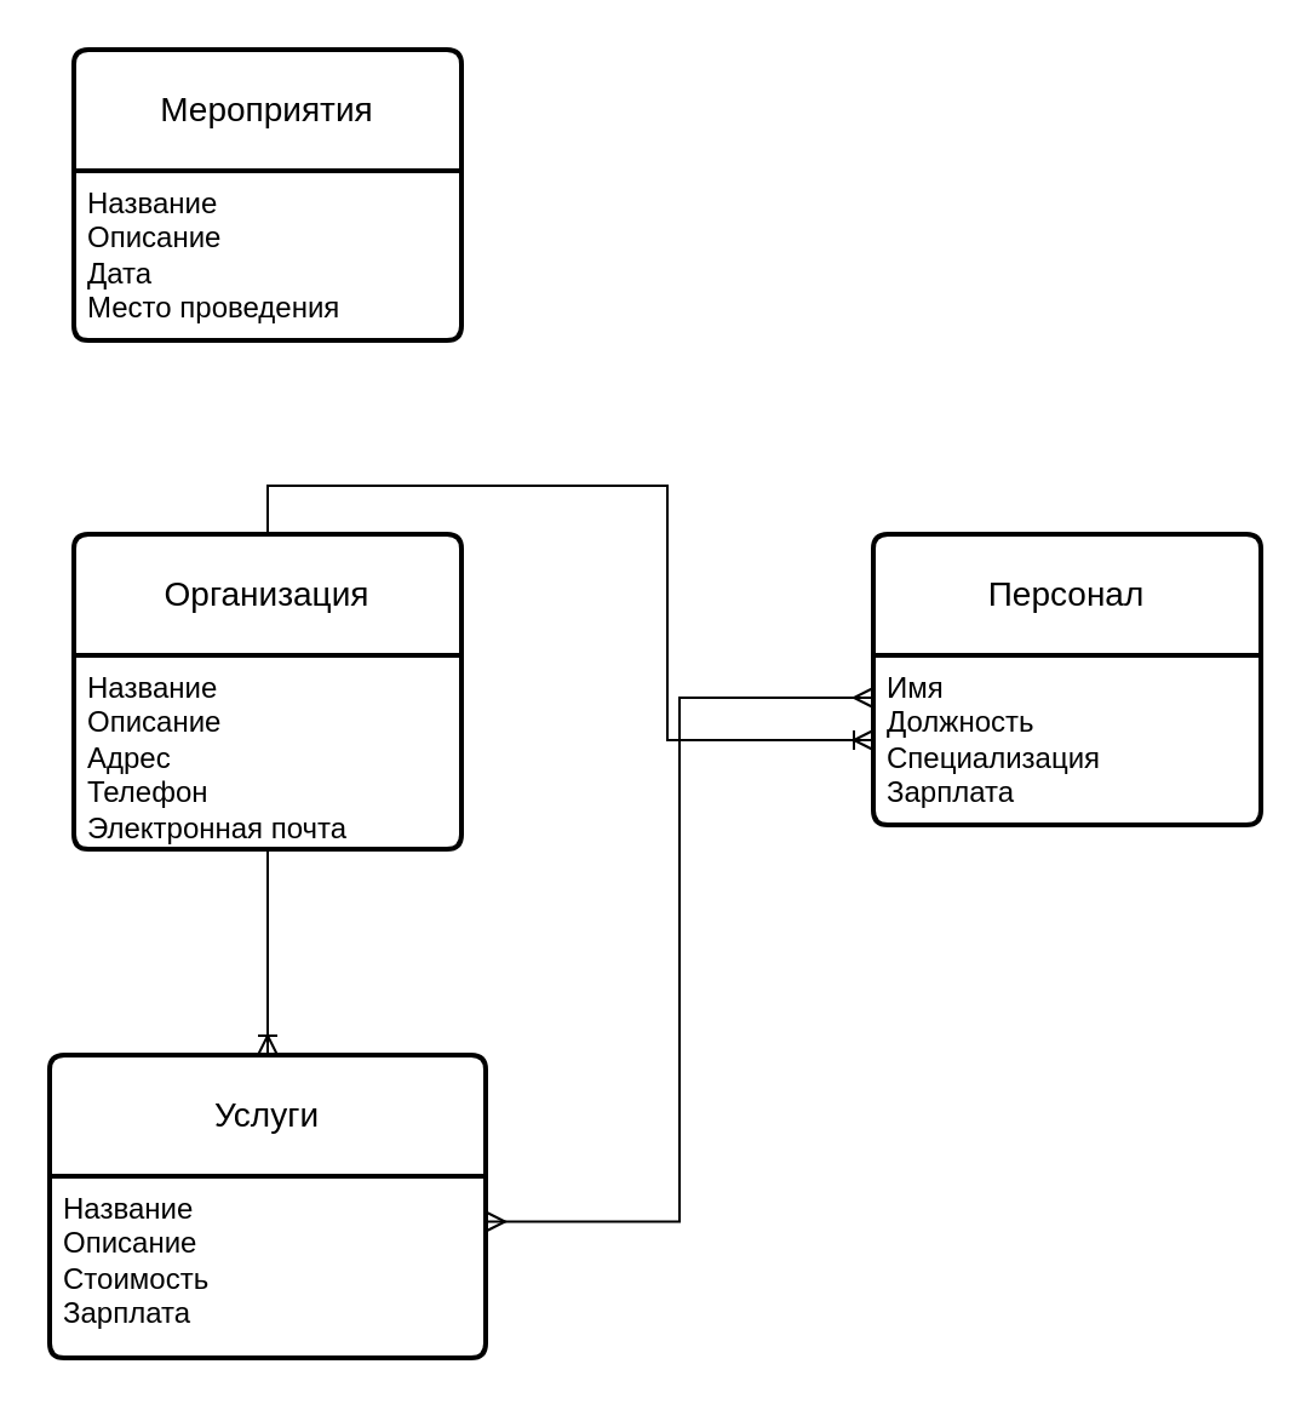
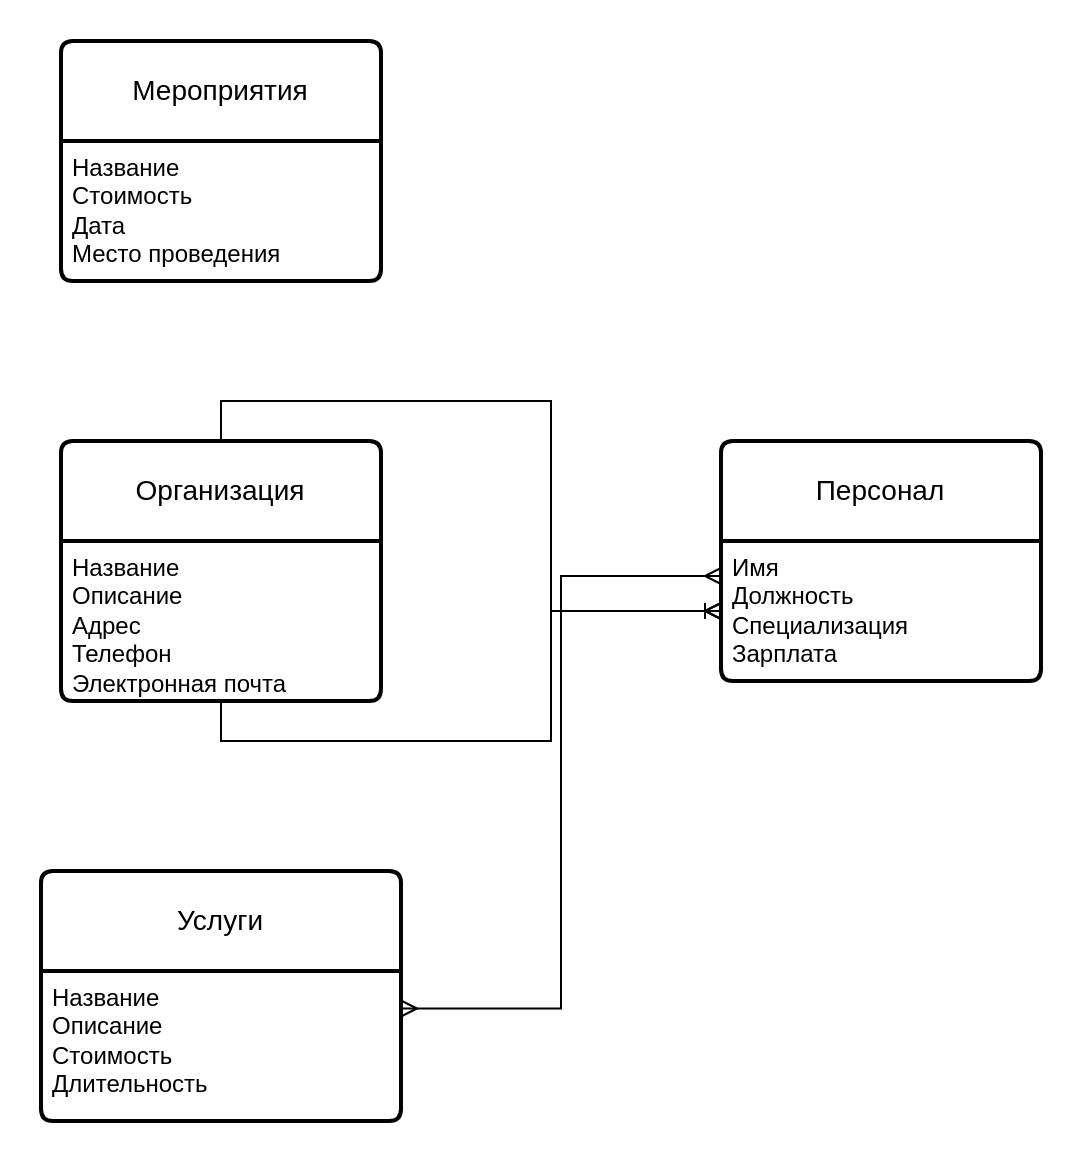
- <mxCell id="10" value="&lt;div&gt;Название&lt;/div&gt;&lt;div&gt;Описание&lt;/div&gt;&lt;div&gt;Дата&lt;/div&gt;&lt;div&gt;Место проведения&lt;/div&gt;&lt;div&gt;&lt;br&gt;&lt;/div&gt;" style="align=left;strokeColor=none;fillColor=none;spacingLeft=4;fontSize=12;verticalAlign=top;resizable=0;rotatable=0;part=1;html=1;" parent="9" vertex="1"><mxGeometry y="50" width="160" height="70" as="geometry" /></mxCell>
+ <mxCell id="10" value="&lt;div&gt;Название&lt;/div&gt;&lt;div&gt;Стоимость&lt;/div&gt;&lt;div&gt;Дата&lt;/div&gt;&lt;div&gt;Место проведения&lt;/div&gt;&lt;div&gt;&lt;br&gt;&lt;/div&gt;" style="align=left;strokeColor=none;fillColor=none;spacingLeft=4;fontSize=12;verticalAlign=top;resizable=0;rotatable=0;part=1;html=1;" parent="9" vertex="1"><mxGeometry y="50" width="160" height="70" as="geometry" /></mxCell>
- <mxCell id="11" style="edgeStyle=orthogonalEdgeStyle;rounded=0;orthogonalLoop=1;jettySize=auto;html=1;exitX=0.5;exitY=1;exitDx=0;exitDy=0;entryX=0.5;entryY=0;entryDx=0;entryDy=0;endArrow=ERoneToMany;endFill=0;" edge="1" parent="1" source="8" target="4"><mxGeometry relative="1" as="geometry" /></mxCell>
+ <mxCell id="11" style="edgeStyle=orthogonalEdgeStyle;rounded=0;orthogonalLoop=1;jettySize=auto;html=1;exitX=0.5;exitY=1;exitDx=0;exitDy=0;endArrow=ERoneToMany;endFill=0;" edge="1" parent="1" source="8" target="3"><mxGeometry relative="1" as="geometry" /></mxCell>
- <mxCell id="5" value="&lt;div&gt;Название&lt;/div&gt;&lt;div&gt;Описание&lt;/div&gt;&lt;div&gt;Стоимость&lt;/div&gt;&lt;div&gt;Зарплата&lt;/div&gt;&lt;div&gt;&lt;br&gt;&lt;/div&gt;" style="align=left;strokeColor=none;fillColor=none;spacingLeft=4;fontSize=12;verticalAlign=top;resizable=0;rotatable=0;part=1;html=1;" parent="4" vertex="1"><mxGeometry y="50" width="180" height="75" as="geometry" /></mxCell>
+ <mxCell id="5" value="&lt;div&gt;Название&lt;/div&gt;&lt;div&gt;Описание&lt;/div&gt;&lt;div&gt;Стоимость&lt;/div&gt;&lt;div&gt;Длительность&lt;/div&gt;&lt;div&gt;&lt;br&gt;&lt;/div&gt;" style="align=left;strokeColor=none;fillColor=none;spacingLeft=4;fontSize=12;verticalAlign=top;resizable=0;rotatable=0;part=1;html=1;" parent="4" vertex="1"><mxGeometry y="50" width="180" height="75" as="geometry" /></mxCell>
